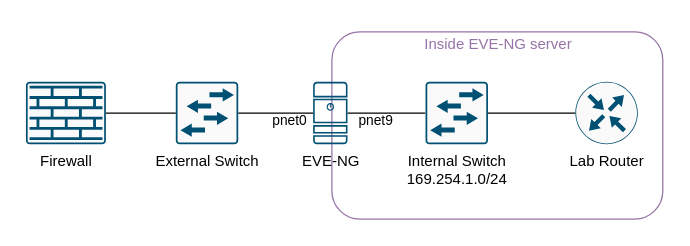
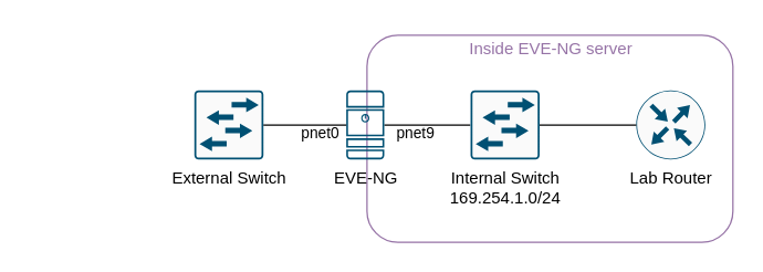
- <mxCell id="12" value="Firewall" style="sketch=0;points=[[0.015,0.015,0],[0.985,0.015,0],[0.985,0.985,0],[0.015,0.985,0],[0.25,0,0],[0.5,0,0],[0.75,0,0],[1,0.25,0],[1,0.5,0],[1,0.75,0],[0.75,1,0],[0.5,1,0],[0.25,1,0],[0,0.75,0],[0,0.5,0],[0,0.25,0]];verticalLabelPosition=bottom;html=1;verticalAlign=top;aspect=fixed;align=center;pointerEvents=1;shape=mxgraph.cisco19.rect;prIcon=firewall;fillColor=#FAFAFA;strokeColor=#005073;" parent="1" vertex="1"><mxGeometry x="20" y="65" width="64" height="50" as="geometry" /></mxCell>
- <mxCell id="13" style="edgeStyle=orthogonalEdgeStyle;rounded=0;orthogonalLoop=1;jettySize=auto;html=1;exitX=0;exitY=0.5;exitDx=0;exitDy=0;exitPerimeter=0;entryX=1;entryY=0.5;entryDx=0;entryDy=0;entryPerimeter=0;endArrow=none;endFill=0;" parent="1" source="6" target="12" edge="1"><mxGeometry relative="1" as="geometry" /></mxCell>
